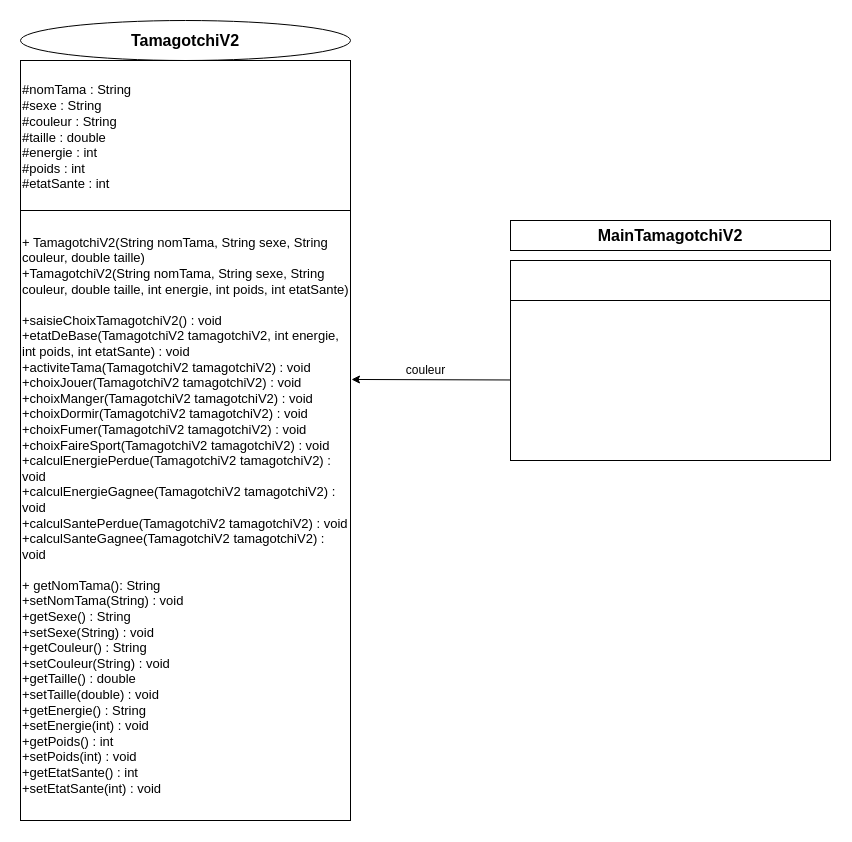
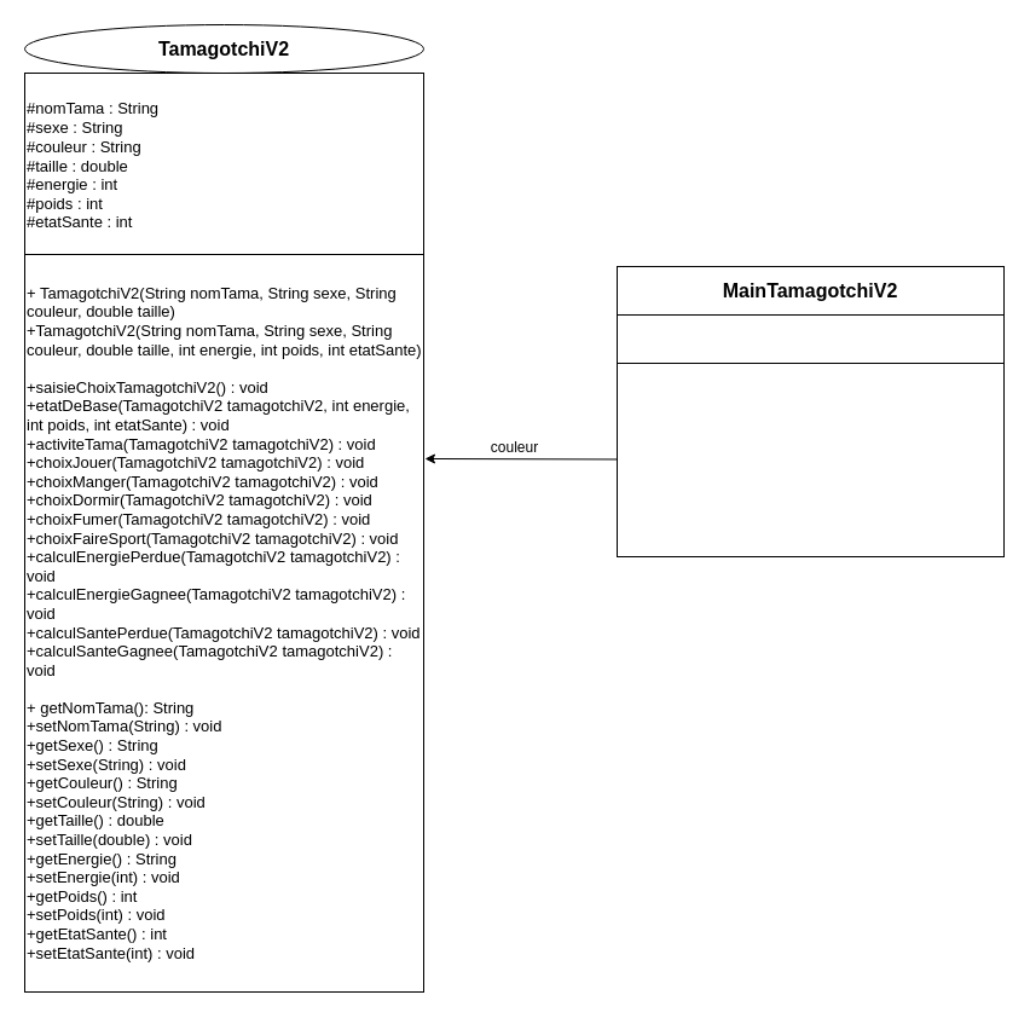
- <mxCell id="5" value="&lt;font style=&quot;font-size: 16px&quot;&gt;&lt;b&gt;MainTamagotchiV2&lt;/b&gt;&lt;/font&gt;" style="rounded=0;whiteSpace=wrap;html=1;fontSize=13;" parent="1" vertex="1"><mxGeometry x="510" y="220" width="320" height="30" as="geometry" /></mxCell>
+ <mxCell id="5" value="&lt;font style=&quot;font-size: 16px&quot;&gt;&lt;b&gt;MainTamagotchiV2&lt;/b&gt;&lt;/font&gt;" style="rounded=0;whiteSpace=wrap;html=1;fontSize=13;" parent="1" vertex="1"><mxGeometry x="510" y="220" width="320" height="40" as="geometry" /></mxCell>
